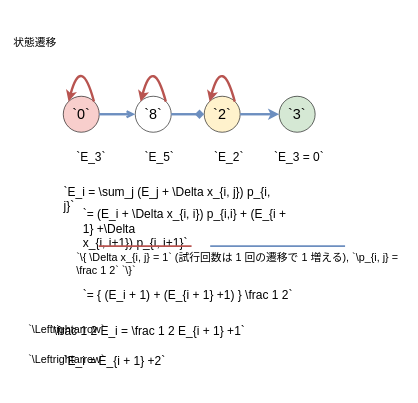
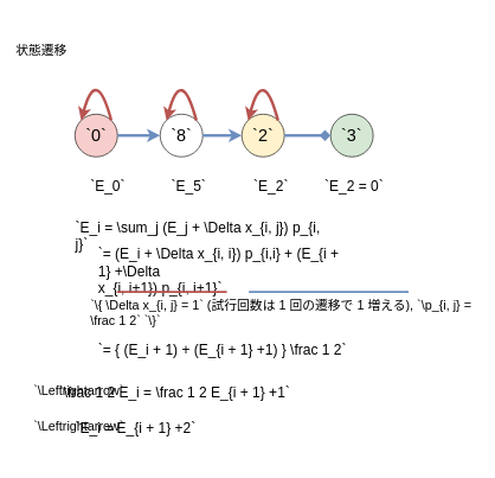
- <mxCell id="6" value="" style="endArrow=open;html=1;rounded=0;exitX=1;exitY=0.5;exitDx=0;exitDy=0;entryX=0;entryY=0.5;entryDx=0;entryDy=0;fillColor=#dae8fc;strokeColor=#6c8ebf;strokeWidth=4;" parent="1" source="2" target="3" edge="1"><mxGeometry width="50" height="50" relative="1" as="geometry"><mxPoint x="305" y="490" as="sourcePoint" /><mxPoint x="355" y="440" as="targetPoint" /></mxGeometry></mxCell>
+ <mxCell id="6" value="" style="endArrow=classic;html=1;rounded=0;exitX=1;exitY=0.5;exitDx=0;exitDy=0;entryX=0;entryY=0.5;entryDx=0;entryDy=0;fillColor=#dae8fc;strokeColor=#6c8ebf;strokeWidth=4;" parent="1" source="2" target="3" edge="1"><mxGeometry width="50" height="50" relative="1" as="geometry"><mxPoint x="305" y="490" as="sourcePoint" /><mxPoint x="355" y="440" as="targetPoint" /></mxGeometry></mxCell>
- <mxCell id="7" value="" style="endArrow=diamond;html=1;rounded=0;exitX=1;exitY=0.5;exitDx=0;exitDy=0;entryX=0;entryY=0.5;entryDx=0;entryDy=0;exitPerimeter=0;fillColor=#dae8fc;strokeColor=#6c8ebf;strokeWidth=4;" parent="1" source="3" target="4" edge="1"><mxGeometry width="50" height="50" relative="1" as="geometry"><mxPoint x="330" y="130" as="sourcePoint" /><mxPoint x="400" y="130" as="targetPoint" /></mxGeometry></mxCell>
+ <mxCell id="7" value="" style="endArrow=classic;html=1;rounded=0;exitX=1;exitY=0.5;exitDx=0;exitDy=0;entryX=0;entryY=0.5;entryDx=0;entryDy=0;exitPerimeter=0;fillColor=#dae8fc;strokeColor=#6c8ebf;strokeWidth=4;" parent="1" source="3" target="4" edge="1"><mxGeometry width="50" height="50" relative="1" as="geometry"><mxPoint x="330" y="130" as="sourcePoint" /><mxPoint x="400" y="130" as="targetPoint" /></mxGeometry></mxCell>
- <mxCell id="8" value="" style="endArrow=classic;html=1;rounded=0;exitX=1;exitY=0.5;exitDx=0;exitDy=0;entryX=0;entryY=0.5;entryDx=0;entryDy=0;fillColor=#dae8fc;strokeColor=#6c8ebf;strokeWidth=4;" parent="1" source="4" target="5" edge="1"><mxGeometry width="50" height="50" relative="1" as="geometry"><mxPoint x="385" y="140" as="sourcePoint" /><mxPoint x="440" y="140" as="targetPoint" /></mxGeometry></mxCell>
+ <mxCell id="8" value="" style="endArrow=diamond;html=1;rounded=0;exitX=1;exitY=0.5;exitDx=0;exitDy=0;entryX=0;entryY=0.5;entryDx=0;entryDy=0;fillColor=#dae8fc;strokeColor=#6c8ebf;strokeWidth=4;" parent="1" source="4" target="5" edge="1"><mxGeometry width="50" height="50" relative="1" as="geometry"><mxPoint x="385" y="140" as="sourcePoint" /><mxPoint x="440" y="140" as="targetPoint" /></mxGeometry></mxCell>
- <mxCell id="13" value="`E_3`" style="text;html=1;strokeColor=none;fillColor=none;align=left;verticalAlign=middle;whiteSpace=wrap;rounded=0;fontSize=20;" parent="1" vertex="1"><mxGeometry x="125" y="210" width="90" height="100" as="geometry" /></mxCell>
+ <mxCell id="13" value="`E_0`" style="text;html=1;strokeColor=none;fillColor=none;align=left;verticalAlign=middle;whiteSpace=wrap;rounded=0;fontSize=20;" parent="1" vertex="1"><mxGeometry x="125" y="210" width="90" height="100" as="geometry" /></mxCell>
- <mxCell id="23" value="`E_3 = 0`" style="text;html=1;strokeColor=none;fillColor=none;align=left;verticalAlign=middle;whiteSpace=wrap;rounded=0;fontSize=20;" parent="1" vertex="1"><mxGeometry x="455" y="210" width="90" height="100" as="geometry" /></mxCell>
+ <mxCell id="23" value="`E_2 = 0`" style="text;html=1;strokeColor=none;fillColor=none;align=left;verticalAlign=middle;whiteSpace=wrap;rounded=0;fontSize=20;" parent="1" vertex="1"><mxGeometry x="455" y="210" width="90" height="100" as="geometry" /></mxCell>
